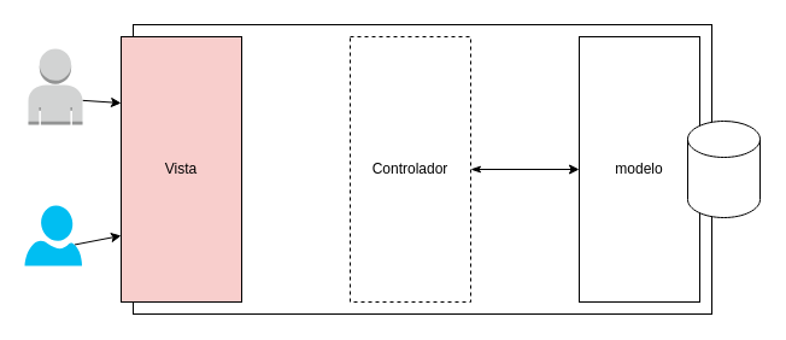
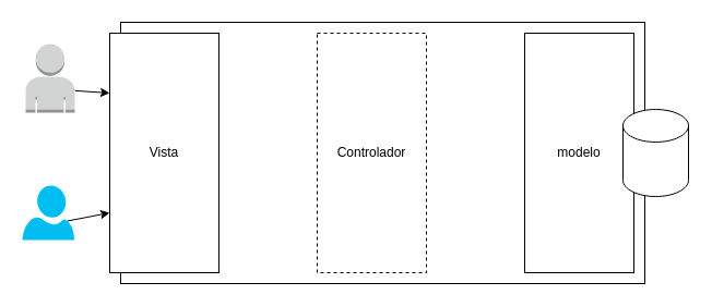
- <mxCell id="7" value="Vista" style="rounded=0;whiteSpace=wrap;html=1;fillColor=#f8cecc;" vertex="1" parent="1"><mxGeometry x="100" y="30" width="100" height="220" as="geometry" /></mxCell>
+ <mxCell id="7" value="Vista" style="rounded=0;whiteSpace=wrap;html=1;" vertex="1" parent="1"><mxGeometry x="100" y="30" width="100" height="220" as="geometry" /></mxCell>
- <mxCell id="8" style="edgeStyle=none;html=1;exitX=1;exitY=0.5;exitDx=0;exitDy=0;startArrow=classicThin;startFill=1;" edge="1" parent="1" source="9" target="10"><mxGeometry relative="1" as="geometry" /></mxCell>
